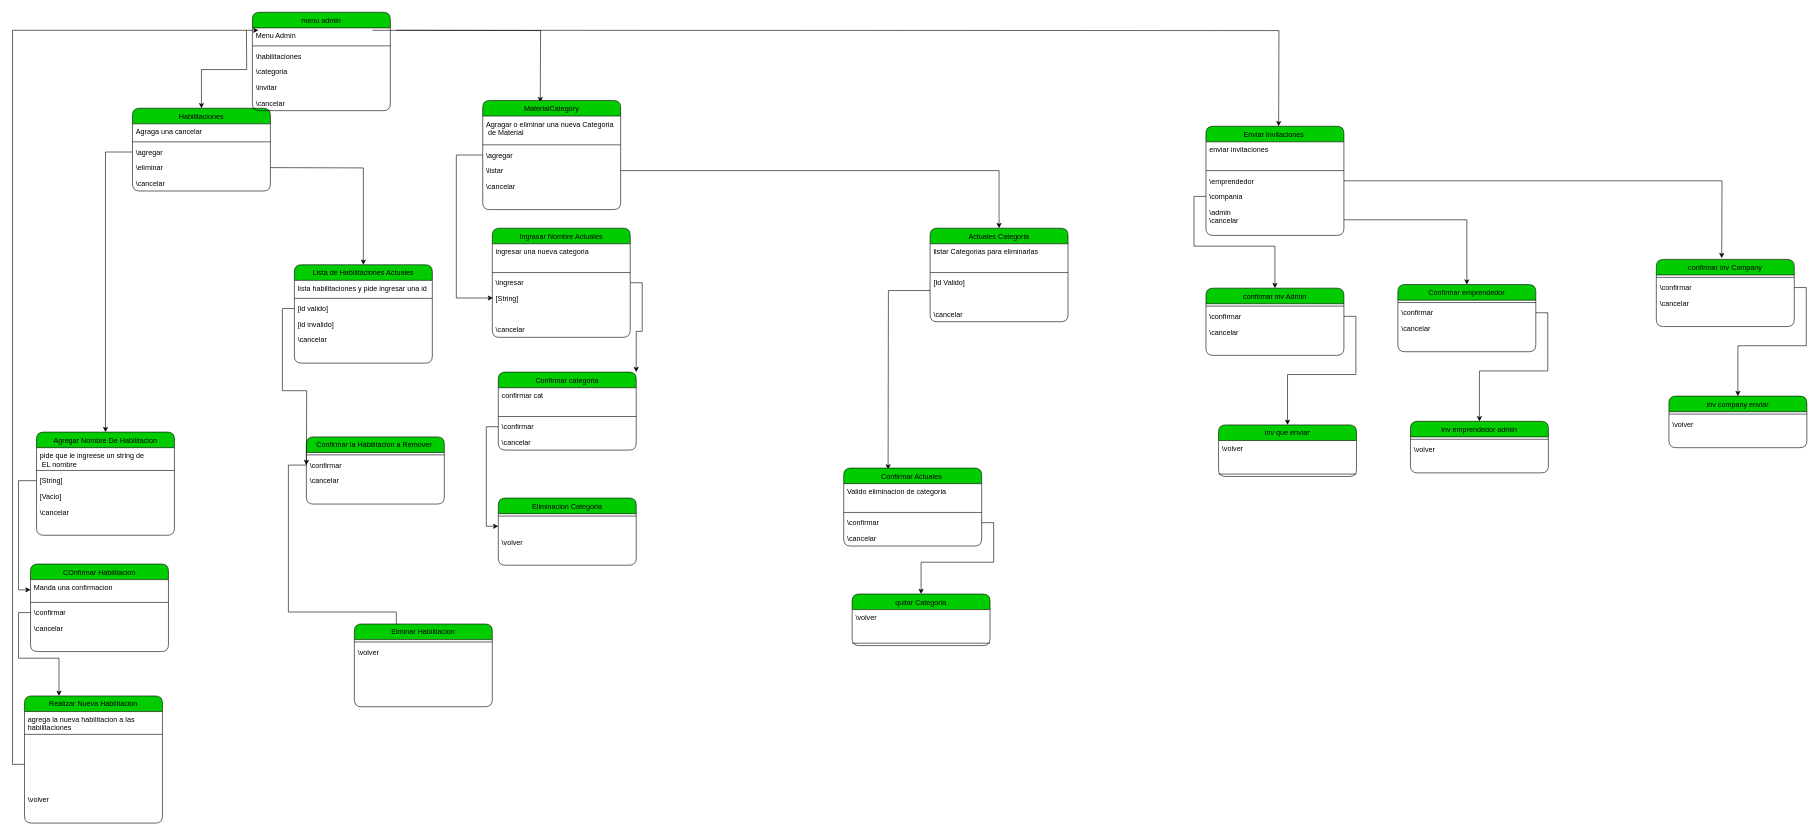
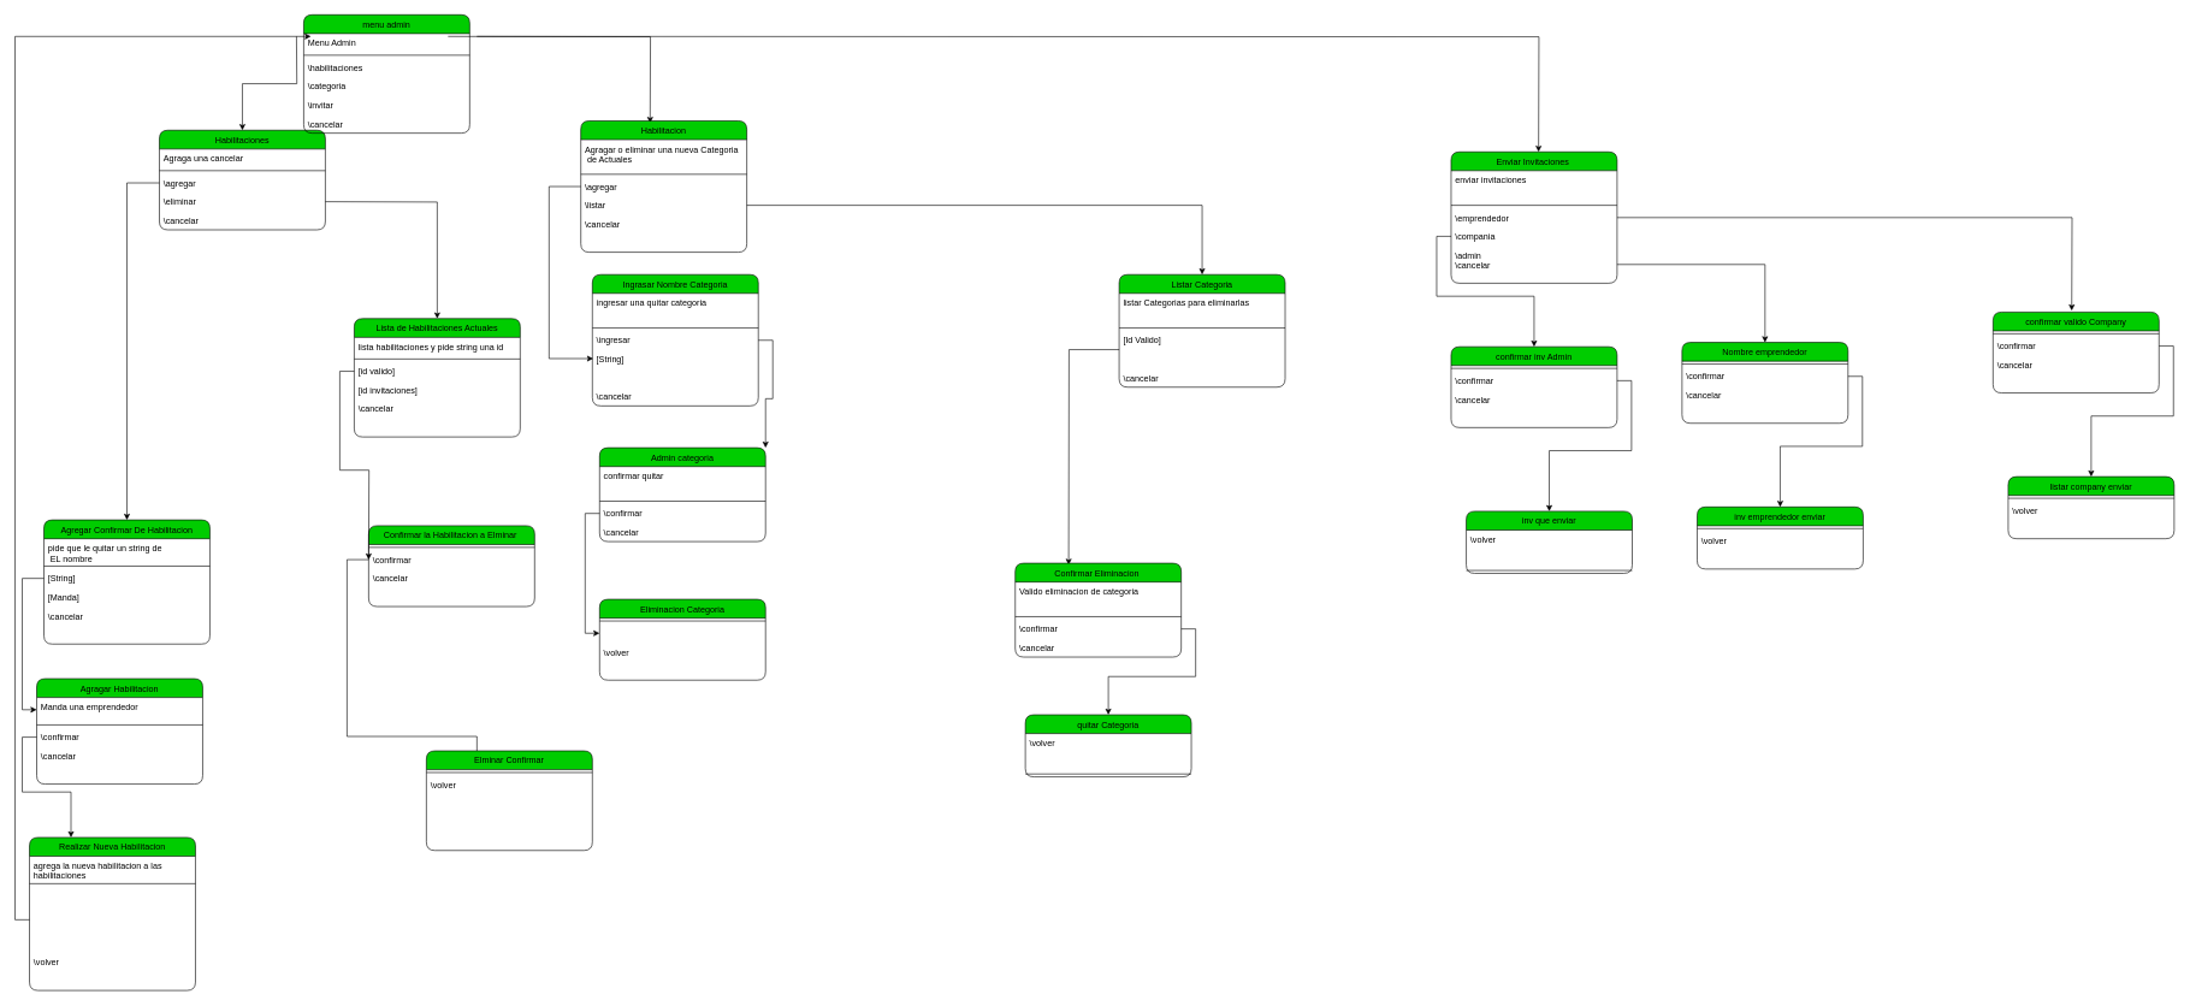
- <mxCell id="19" value="MaterialCategory" style="swimlane;fontStyle=0;childLayout=stackLayout;horizontal=1;startSize=26;fillColor=#00CC00;horizontalStack=0;resizeParent=1;resizeParentMax=0;resizeLast=0;collapsible=1;marginBottom=0;rounded=1;" parent="1" vertex="1"><mxGeometry x="804" y="167" width="230" height="182" as="geometry" /></mxCell>
+ <mxCell id="19" value="Habilitacion" style="swimlane;fontStyle=0;childLayout=stackLayout;horizontal=1;startSize=26;fillColor=#00CC00;horizontalStack=0;resizeParent=1;resizeParentMax=0;resizeLast=0;collapsible=1;marginBottom=0;rounded=1;" parent="1" vertex="1"><mxGeometry x="804" y="167" width="230" height="182" as="geometry" /></mxCell>
- <mxCell id="20" value="Agragar o eliminar una nueva Categoria&#10; de Material" style="text;strokeColor=none;fillColor=none;align=left;verticalAlign=top;spacingLeft=4;spacingRight=4;overflow=hidden;rotatable=0;points=[[0,0.5],[1,0.5]];portConstraint=eastwest;" parent="19" vertex="1"><mxGeometry y="26" width="230" height="44" as="geometry" /></mxCell>
+ <mxCell id="20" value="Agragar o eliminar una nueva Categoria&#10; de Actuales" style="text;strokeColor=none;fillColor=none;align=left;verticalAlign=top;spacingLeft=4;spacingRight=4;overflow=hidden;rotatable=0;points=[[0,0.5],[1,0.5]];portConstraint=eastwest;" parent="19" vertex="1"><mxGeometry y="26" width="230" height="44" as="geometry" /></mxCell>
- <mxCell id="54" value="Ingrasar Nombre Actuales" style="swimlane;fontStyle=0;childLayout=stackLayout;horizontal=1;startSize=26;fillColor=#00CC00;horizontalStack=0;resizeParent=1;resizeParentMax=0;resizeLast=0;collapsible=1;marginBottom=0;rounded=1;" parent="1" vertex="1"><mxGeometry x="820" y="380" width="230" height="182" as="geometry" /></mxCell>
+ <mxCell id="54" value="Ingrasar Nombre Categoria" style="swimlane;fontStyle=0;childLayout=stackLayout;horizontal=1;startSize=26;fillColor=#00CC00;horizontalStack=0;resizeParent=1;resizeParentMax=0;resizeLast=0;collapsible=1;marginBottom=0;rounded=1;" parent="1" vertex="1"><mxGeometry x="820" y="380" width="230" height="182" as="geometry" /></mxCell>
- <mxCell id="72" value="Actuales Categoria" style="swimlane;fontStyle=0;childLayout=stackLayout;horizontal=1;startSize=26;fillColor=#00CC00;horizontalStack=0;resizeParent=1;resizeParentMax=0;resizeLast=0;collapsible=1;marginBottom=0;rounded=1;" parent="1" vertex="1"><mxGeometry x="1550" y="380" width="230" height="156" as="geometry" /></mxCell>
+ <mxCell id="72" value="Listar Categoria" style="swimlane;fontStyle=0;childLayout=stackLayout;horizontal=1;startSize=26;fillColor=#00CC00;horizontalStack=0;resizeParent=1;resizeParentMax=0;resizeLast=0;collapsible=1;marginBottom=0;rounded=1;" parent="1" vertex="1"><mxGeometry x="1550" y="380" width="230" height="156" as="geometry" /></mxCell>
- <mxCell id="55" value="ingresar una nueva categoria" style="text;strokeColor=none;fillColor=none;align=left;verticalAlign=top;spacingLeft=4;spacingRight=4;overflow=hidden;rotatable=0;points=[[0,0.5],[1,0.5]];portConstraint=eastwest;" parent="54" vertex="1"><mxGeometry y="26" width="230" height="44" as="geometry" /></mxCell>
+ <mxCell id="55" value="ingresar una quitar categoria" style="text;strokeColor=none;fillColor=none;align=left;verticalAlign=top;spacingLeft=4;spacingRight=4;overflow=hidden;rotatable=0;points=[[0,0.5],[1,0.5]];portConstraint=eastwest;" parent="54" vertex="1"><mxGeometry y="26" width="230" height="44" as="geometry" /></mxCell>
- <mxCell id="95" value="confirmar inv Company" style="swimlane;fontStyle=0;childLayout=stackLayout;horizontal=1;startSize=26;fillColor=#00CC00;horizontalStack=0;resizeParent=1;resizeParentMax=0;resizeLast=0;collapsible=1;marginBottom=0;rounded=1;" parent="1" vertex="1"><mxGeometry x="2761" y="432" width="230" height="112" as="geometry" /></mxCell>
+ <mxCell id="95" value="confirmar valido Company" style="swimlane;fontStyle=0;childLayout=stackLayout;horizontal=1;startSize=26;fillColor=#00CC00;horizontalStack=0;resizeParent=1;resizeParentMax=0;resizeLast=0;collapsible=1;marginBottom=0;rounded=1;" parent="1" vertex="1"><mxGeometry x="2761" y="432" width="230" height="112" as="geometry" /></mxCell>
- <mxCell id="12" value="lista habilitaciones y pide ingresar una id" style="text;strokeColor=none;fillColor=none;align=left;verticalAlign=top;spacingLeft=4;spacingRight=4;overflow=hidden;rotatable=0;points=[[0,0.5],[1,0.5]];portConstraint=eastwest;" parent="11" vertex="1"><mxGeometry y="26" width="230" height="26" as="geometry" /></mxCell>
+ <mxCell id="12" value="lista habilitaciones y pide string una id" style="text;strokeColor=none;fillColor=none;align=left;verticalAlign=top;spacingLeft=4;spacingRight=4;overflow=hidden;rotatable=0;points=[[0,0.5],[1,0.5]];portConstraint=eastwest;" parent="11" vertex="1"><mxGeometry y="26" width="230" height="26" as="geometry" /></mxCell>
- <mxCell id="103" value="Confirmar emprendedor" style="swimlane;fontStyle=0;childLayout=stackLayout;horizontal=1;startSize=26;fillColor=#00CC00;horizontalStack=0;resizeParent=1;resizeParentMax=0;resizeLast=0;collapsible=1;marginBottom=0;rounded=1;" parent="1" vertex="1"><mxGeometry x="2330" y="474" width="230" height="112" as="geometry" /></mxCell>
+ <mxCell id="103" value="Nombre emprendedor" style="swimlane;fontStyle=0;childLayout=stackLayout;horizontal=1;startSize=26;fillColor=#00CC00;horizontalStack=0;resizeParent=1;resizeParentMax=0;resizeLast=0;collapsible=1;marginBottom=0;rounded=1;" parent="1" vertex="1"><mxGeometry x="2330" y="474" width="230" height="112" as="geometry" /></mxCell>
- <mxCell id="15" value="[id invalido]" style="text;strokeColor=none;fillColor=none;align=left;verticalAlign=top;spacingLeft=4;spacingRight=4;overflow=hidden;rotatable=0;points=[[0,0.5],[1,0.5]];portConstraint=eastwest;" parent="11" vertex="1"><mxGeometry y="86" width="230" height="26" as="geometry" /></mxCell>
+ <mxCell id="15" value="[id invitaciones]" style="text;strokeColor=none;fillColor=none;align=left;verticalAlign=top;spacingLeft=4;spacingRight=4;overflow=hidden;rotatable=0;points=[[0,0.5],[1,0.5]];portConstraint=eastwest;" parent="11" vertex="1"><mxGeometry y="86" width="230" height="26" as="geometry" /></mxCell>
- <mxCell id="61" value="Confirmar categoria" style="swimlane;fontStyle=0;childLayout=stackLayout;horizontal=1;startSize=26;fillColor=#00CC00;horizontalStack=0;resizeParent=1;resizeParentMax=0;resizeLast=0;collapsible=1;marginBottom=0;rounded=1;" parent="1" vertex="1"><mxGeometry x="830" y="620" width="230" height="130" as="geometry" /></mxCell>
+ <mxCell id="61" value="Admin categoria" style="swimlane;fontStyle=0;childLayout=stackLayout;horizontal=1;startSize=26;fillColor=#00CC00;horizontalStack=0;resizeParent=1;resizeParentMax=0;resizeLast=0;collapsible=1;marginBottom=0;rounded=1;" parent="1" vertex="1"><mxGeometry x="830" y="620" width="230" height="130" as="geometry" /></mxCell>
- <mxCell id="62" value="confirmar cat" style="text;strokeColor=none;fillColor=none;align=left;verticalAlign=top;spacingLeft=4;spacingRight=4;overflow=hidden;rotatable=0;points=[[0,0.5],[1,0.5]];portConstraint=eastwest;" parent="61" vertex="1"><mxGeometry y="26" width="230" height="44" as="geometry" /></mxCell>
+ <mxCell id="62" value="confirmar quitar" style="text;strokeColor=none;fillColor=none;align=left;verticalAlign=top;spacingLeft=4;spacingRight=4;overflow=hidden;rotatable=0;points=[[0,0.5],[1,0.5]];portConstraint=eastwest;" parent="61" vertex="1"><mxGeometry y="26" width="230" height="44" as="geometry" /></mxCell>
- <mxCell id="99" value="inv company enviar" style="swimlane;fontStyle=0;childLayout=stackLayout;horizontal=1;startSize=26;fillColor=#00CC00;horizontalStack=0;resizeParent=1;resizeParentMax=0;resizeLast=0;collapsible=1;marginBottom=0;rounded=1;" parent="1" vertex="1"><mxGeometry x="2782" y="660" width="230" height="86" as="geometry" /></mxCell>
+ <mxCell id="99" value="listar company enviar" style="swimlane;fontStyle=0;childLayout=stackLayout;horizontal=1;startSize=26;fillColor=#00CC00;horizontalStack=0;resizeParent=1;resizeParentMax=0;resizeLast=0;collapsible=1;marginBottom=0;rounded=1;" parent="1" vertex="1"><mxGeometry x="2782" y="660" width="230" height="86" as="geometry" /></mxCell>
- <mxCell id="107" value="inv emprendedor admin" style="swimlane;fontStyle=0;childLayout=stackLayout;horizontal=1;startSize=26;fillColor=#00CC00;horizontalStack=0;resizeParent=1;resizeParentMax=0;resizeLast=0;collapsible=1;marginBottom=0;rounded=1;" parent="1" vertex="1"><mxGeometry x="2351" y="702" width="230" height="86" as="geometry" /></mxCell>
+ <mxCell id="107" value="inv emprendedor enviar" style="swimlane;fontStyle=0;childLayout=stackLayout;horizontal=1;startSize=26;fillColor=#00CC00;horizontalStack=0;resizeParent=1;resizeParentMax=0;resizeLast=0;collapsible=1;marginBottom=0;rounded=1;" parent="1" vertex="1"><mxGeometry x="2351" y="702" width="230" height="86" as="geometry" /></mxCell>
- <mxCell id="25" value="Agregar Nombre De Habilitacion" style="swimlane;fontStyle=0;childLayout=stackLayout;horizontal=1;startSize=26;fillColor=#00CC00;horizontalStack=0;resizeParent=1;resizeParentMax=0;resizeLast=0;collapsible=1;marginBottom=0;rounded=1;" parent="1" vertex="1"><mxGeometry x="60" y="720" width="230" height="172" as="geometry" /></mxCell>
+ <mxCell id="25" value="Agregar Confirmar De Habilitacion" style="swimlane;fontStyle=0;childLayout=stackLayout;horizontal=1;startSize=26;fillColor=#00CC00;horizontalStack=0;resizeParent=1;resizeParentMax=0;resizeLast=0;collapsible=1;marginBottom=0;rounded=1;" parent="1" vertex="1"><mxGeometry x="60" y="720" width="230" height="172" as="geometry" /></mxCell>
- <mxCell id="44" value="Confirmar la Habilitacion a Remover " style="swimlane;fontStyle=0;childLayout=stackLayout;horizontal=1;startSize=26;fillColor=#00CC00;horizontalStack=0;resizeParent=1;resizeParentMax=0;resizeLast=0;collapsible=1;marginBottom=0;rounded=1;" parent="1" vertex="1"><mxGeometry x="510" y="728" width="230" height="112" as="geometry" /></mxCell>
+ <mxCell id="44" value="Confirmar la Habilitacion a Elminar " style="swimlane;fontStyle=0;childLayout=stackLayout;horizontal=1;startSize=26;fillColor=#00CC00;horizontalStack=0;resizeParent=1;resizeParentMax=0;resizeLast=0;collapsible=1;marginBottom=0;rounded=1;" parent="1" vertex="1"><mxGeometry x="510" y="728" width="230" height="112" as="geometry" /></mxCell>
- <mxCell id="26" value="pide que le ingreese un string de&#10; EL nombre " style="text;strokeColor=none;fillColor=none;align=left;verticalAlign=top;spacingLeft=4;spacingRight=4;overflow=hidden;rotatable=0;points=[[0,0.5],[1,0.5]];portConstraint=eastwest;" parent="25" vertex="1"><mxGeometry y="26" width="230" height="34" as="geometry" /></mxCell>
+ <mxCell id="26" value="pide que le quitar un string de&#10; EL nombre " style="text;strokeColor=none;fillColor=none;align=left;verticalAlign=top;spacingLeft=4;spacingRight=4;overflow=hidden;rotatable=0;points=[[0,0.5],[1,0.5]];portConstraint=eastwest;" parent="25" vertex="1"><mxGeometry y="26" width="230" height="34" as="geometry" /></mxCell>
- <mxCell id="79" value="Confirmar Actuales " style="swimlane;fontStyle=0;childLayout=stackLayout;horizontal=1;startSize=26;fillColor=#00CC00;horizontalStack=0;resizeParent=1;resizeParentMax=0;resizeLast=0;collapsible=1;marginBottom=0;rounded=1;" parent="1" vertex="1"><mxGeometry x="1406" y="780" width="230" height="130" as="geometry" /></mxCell>
+ <mxCell id="79" value="Confirmar Eliminacion " style="swimlane;fontStyle=0;childLayout=stackLayout;horizontal=1;startSize=26;fillColor=#00CC00;horizontalStack=0;resizeParent=1;resizeParentMax=0;resizeLast=0;collapsible=1;marginBottom=0;rounded=1;" parent="1" vertex="1"><mxGeometry x="1406" y="780" width="230" height="130" as="geometry" /></mxCell>
- <mxCell id="29" value="[Vacio]" style="text;strokeColor=none;fillColor=none;align=left;verticalAlign=top;spacingLeft=4;spacingRight=4;overflow=hidden;rotatable=0;points=[[0,0.5],[1,0.5]];portConstraint=eastwest;" parent="25" vertex="1"><mxGeometry y="94" width="230" height="26" as="geometry" /></mxCell>
+ <mxCell id="29" value="[Manda]" style="text;strokeColor=none;fillColor=none;align=left;verticalAlign=top;spacingLeft=4;spacingRight=4;overflow=hidden;rotatable=0;points=[[0,0.5],[1,0.5]];portConstraint=eastwest;" parent="25" vertex="1"><mxGeometry y="94" width="230" height="26" as="geometry" /></mxCell>
- <mxCell id="31" value="COnfirmar Habilitacion" style="swimlane;fontStyle=0;childLayout=stackLayout;horizontal=1;startSize=26;fillColor=#00CC00;horizontalStack=0;resizeParent=1;resizeParentMax=0;resizeLast=0;collapsible=1;marginBottom=0;rounded=1;" parent="1" vertex="1"><mxGeometry x="50" y="940" width="230" height="146" as="geometry" /></mxCell>
+ <mxCell id="31" value="Agragar Habilitacion" style="swimlane;fontStyle=0;childLayout=stackLayout;horizontal=1;startSize=26;fillColor=#00CC00;horizontalStack=0;resizeParent=1;resizeParentMax=0;resizeLast=0;collapsible=1;marginBottom=0;rounded=1;" parent="1" vertex="1"><mxGeometry x="50" y="940" width="230" height="146" as="geometry" /></mxCell>
- <mxCell id="32" value="Manda una confirmacion " style="text;strokeColor=none;fillColor=none;align=left;verticalAlign=top;spacingLeft=4;spacingRight=4;overflow=hidden;rotatable=0;points=[[0,0.5],[1,0.5]];portConstraint=eastwest;" parent="31" vertex="1"><mxGeometry y="26" width="230" height="34" as="geometry" /></mxCell>
+ <mxCell id="32" value="Manda una emprendedor " style="text;strokeColor=none;fillColor=none;align=left;verticalAlign=top;spacingLeft=4;spacingRight=4;overflow=hidden;rotatable=0;points=[[0,0.5],[1,0.5]];portConstraint=eastwest;" parent="31" vertex="1"><mxGeometry y="26" width="230" height="34" as="geometry" /></mxCell>
- <mxCell id="50" value="Elminar Habilitacion" style="swimlane;fontStyle=0;childLayout=stackLayout;horizontal=1;startSize=26;fillColor=#00CC00;horizontalStack=0;resizeParent=1;resizeParentMax=0;resizeLast=0;collapsible=1;marginBottom=0;rounded=1;" parent="1" vertex="1"><mxGeometry x="590" y="1040" width="230" height="138" as="geometry" /></mxCell>
+ <mxCell id="50" value="Elminar Confirmar" style="swimlane;fontStyle=0;childLayout=stackLayout;horizontal=1;startSize=26;fillColor=#00CC00;horizontalStack=0;resizeParent=1;resizeParentMax=0;resizeLast=0;collapsible=1;marginBottom=0;rounded=1;" parent="1" vertex="1"><mxGeometry x="590" y="1040" width="230" height="138" as="geometry" /></mxCell>
